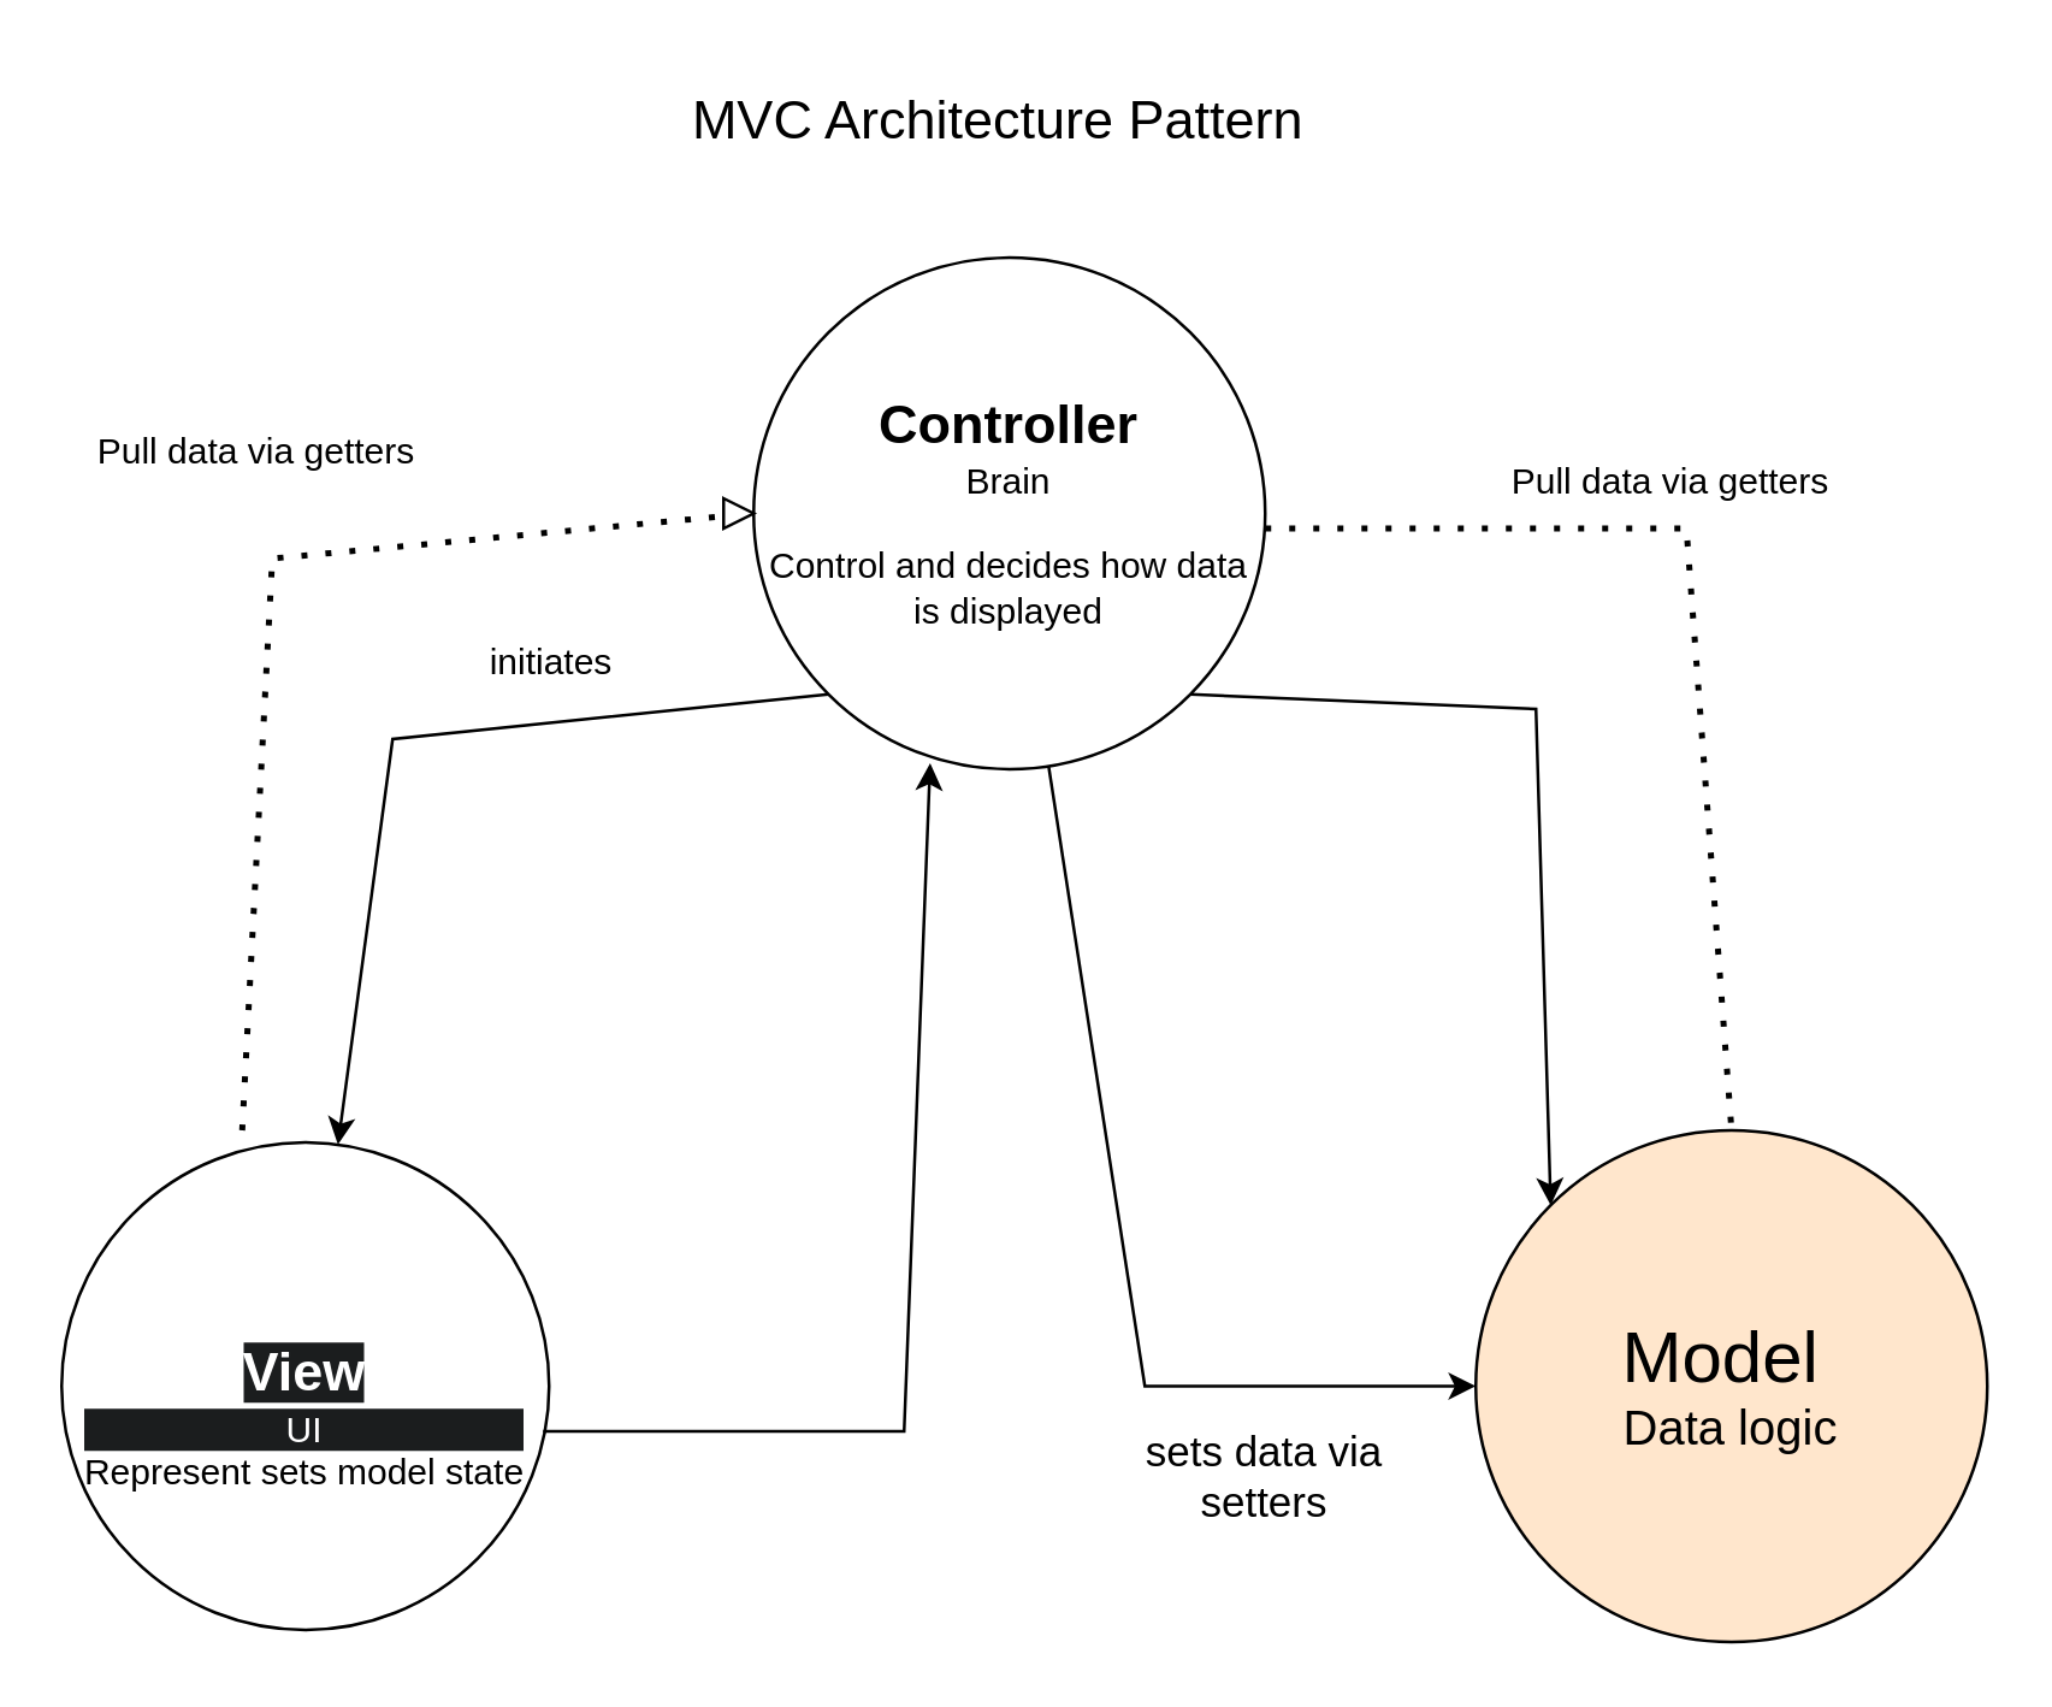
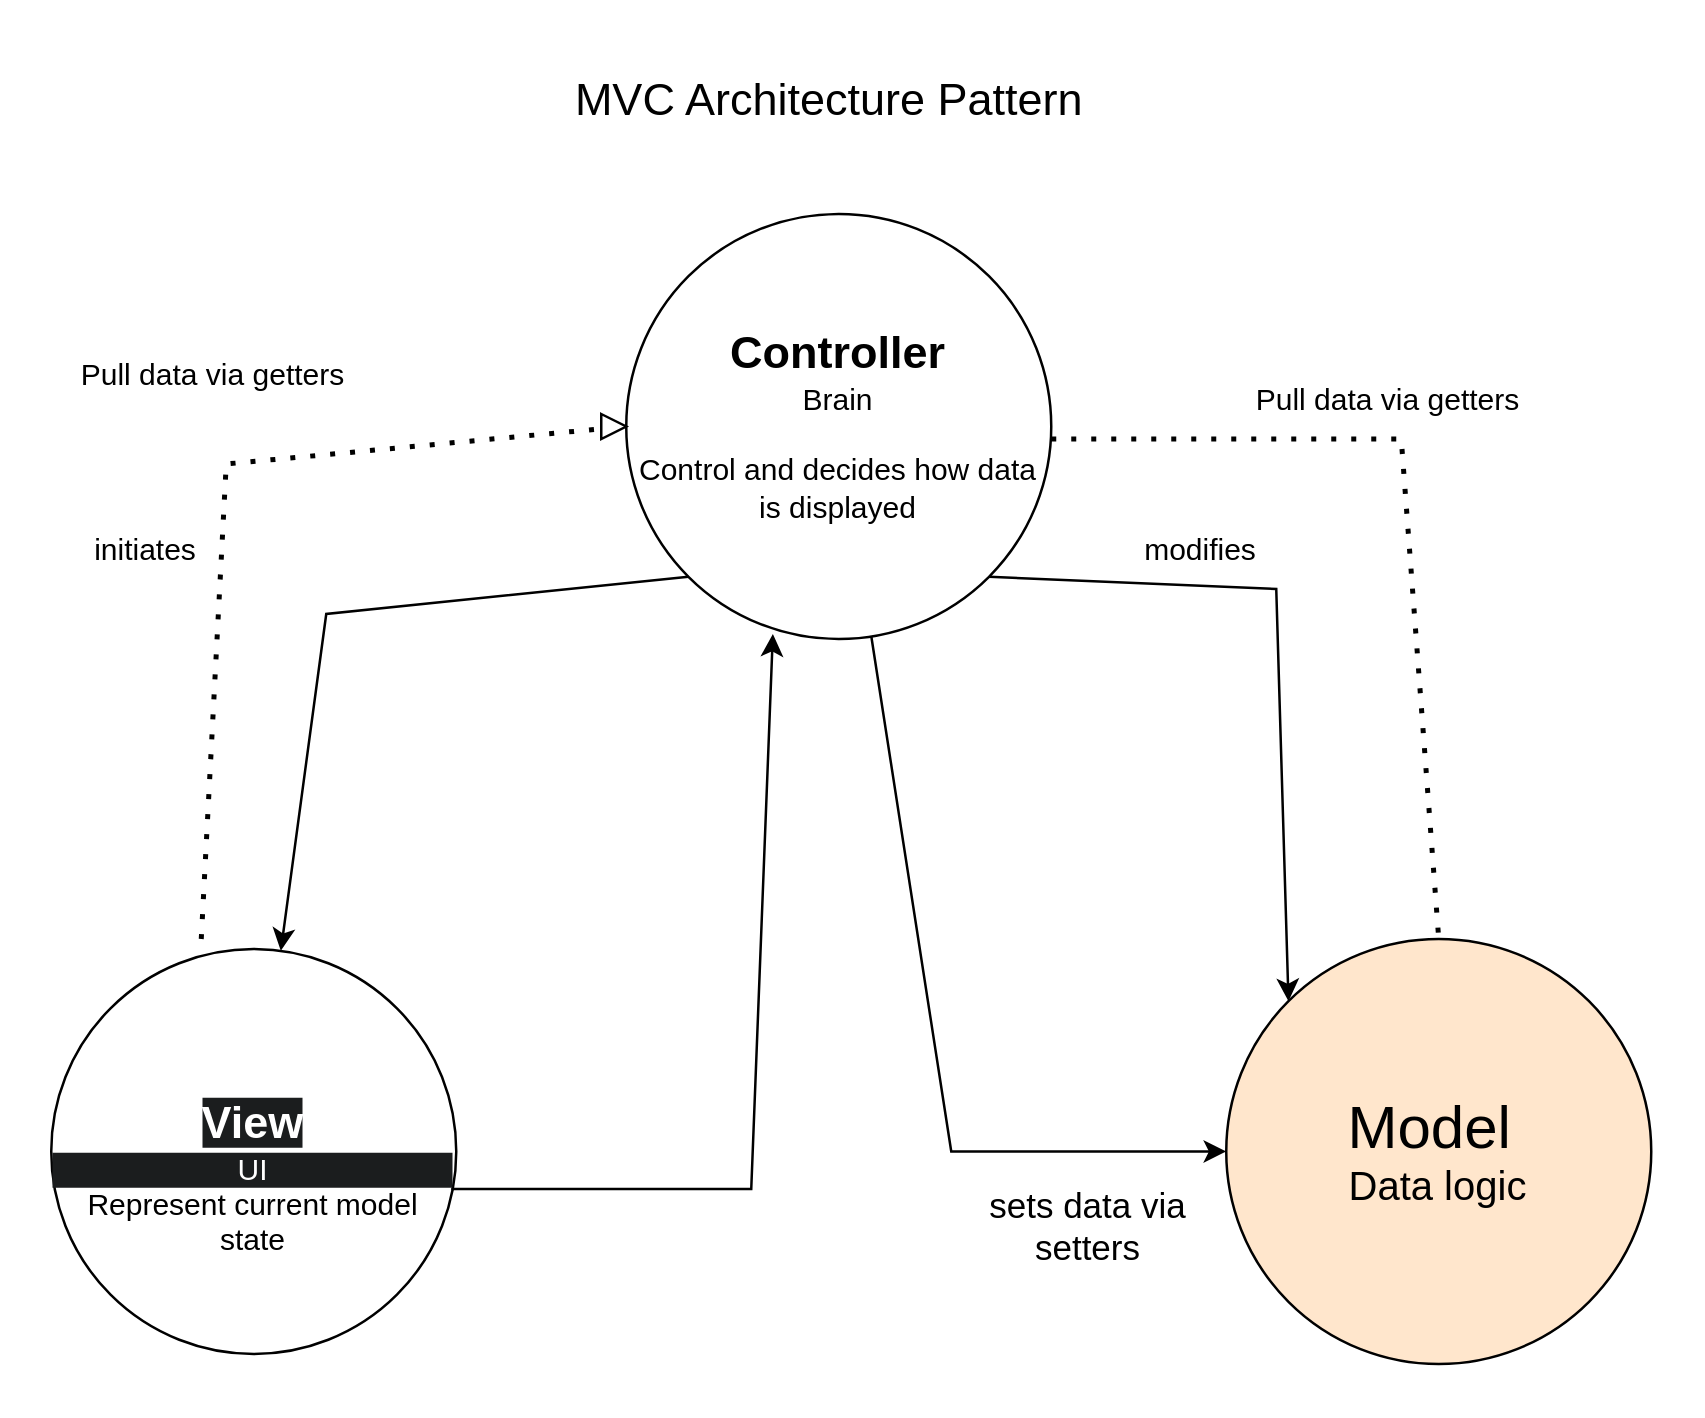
- <mxCell id="7" value="initiates" style="text;html=1;align=center;verticalAlign=middle;whiteSpace=wrap;rounded=0;" vertex="1" parent="1"><mxGeometry x="153" y="205" width="60" height="30" as="geometry" /></mxCell>
+ <mxCell id="7" value="initiates" style="text;html=1;align=center;verticalAlign=middle;whiteSpace=wrap;rounded=0;" vertex="1" parent="1"><mxGeometry x="28" y="205" width="60" height="30" as="geometry" /></mxCell>
+ <mxCell id="9" value="modifies" style="text;html=1;align=center;verticalAlign=middle;whiteSpace=wrap;rounded=0;" vertex="1" parent="1"><mxGeometry x="450" y="205" width="60" height="30" as="geometry" /></mxCell>
- <mxCell id="3" value="&lt;font style=&quot;font-size: 18px;&quot;&gt;&lt;br&gt;&lt;b style=&quot;forced-color-adjust: none; color: rgb(255, 255, 255); font-family: Helvetica; font-style: normal; font-variant-ligatures: normal; font-variant-caps: normal; letter-spacing: normal; orphans: 2; text-align: center; text-indent: 0px; text-transform: none; widows: 2; word-spacing: 0px; -webkit-text-stroke-width: 0px; white-space: normal; background-color: rgb(27, 29, 30); text-decoration-thickness: initial; text-decoration-style: initial; text-decoration-color: initial; box-shadow: none !important;&quot;&gt;&lt;font style=&quot;forced-color-adjust: none; box-shadow: none !important;&quot;&gt;View&lt;/font&gt;&lt;/b&gt;&lt;/font&gt;&lt;div style=&quot;forced-color-adjust: none; color: rgb(255, 255, 255); font-family: Helvetica; font-size: 12px; font-style: normal; font-variant-ligatures: normal; font-variant-caps: normal; font-weight: 400; letter-spacing: normal; orphans: 2; text-align: center; text-indent: 0px; text-transform: none; widows: 2; word-spacing: 0px; -webkit-text-stroke-width: 0px; white-space: normal; background-color: rgb(27, 29, 30); text-decoration-thickness: initial; text-decoration-style: initial; text-decoration-color: initial; box-shadow: none !important;&quot;&gt;UI&lt;/div&gt;&lt;div&gt;Represent sets model state&lt;/div&gt;" style="ellipse;whiteSpace=wrap;html=1;aspect=fixed;" vertex="1" parent="1"><mxGeometry x="20" y="379" width="162" height="162" as="geometry" /></mxCell>
+ <mxCell id="3" value="&lt;font style=&quot;font-size: 18px;&quot;&gt;&lt;br&gt;&lt;b style=&quot;forced-color-adjust: none; color: rgb(255, 255, 255); font-family: Helvetica; font-style: normal; font-variant-ligatures: normal; font-variant-caps: normal; letter-spacing: normal; orphans: 2; text-align: center; text-indent: 0px; text-transform: none; widows: 2; word-spacing: 0px; -webkit-text-stroke-width: 0px; white-space: normal; background-color: rgb(27, 29, 30); text-decoration-thickness: initial; text-decoration-style: initial; text-decoration-color: initial; box-shadow: none !important;&quot;&gt;&lt;font style=&quot;forced-color-adjust: none; box-shadow: none !important;&quot;&gt;View&lt;/font&gt;&lt;/b&gt;&lt;/font&gt;&lt;div style=&quot;forced-color-adjust: none; color: rgb(255, 255, 255); font-family: Helvetica; font-size: 12px; font-style: normal; font-variant-ligatures: normal; font-variant-caps: normal; font-weight: 400; letter-spacing: normal; orphans: 2; text-align: center; text-indent: 0px; text-transform: none; widows: 2; word-spacing: 0px; -webkit-text-stroke-width: 0px; white-space: normal; background-color: rgb(27, 29, 30); text-decoration-thickness: initial; text-decoration-style: initial; text-decoration-color: initial; box-shadow: none !important;&quot;&gt;UI&lt;/div&gt;&lt;div&gt;Represent current model state&lt;/div&gt;" style="ellipse;whiteSpace=wrap;html=1;aspect=fixed;" vertex="1" parent="1"><mxGeometry x="20" y="379" width="162" height="162" as="geometry" /></mxCell>
- <mxCell id="17" value="&lt;font style=&quot;font-size: 14px;&quot;&gt;sets data via setters&lt;/font&gt;" style="text;html=1;align=center;verticalAlign=middle;whiteSpace=wrap;rounded=0;" vertex="1" parent="1"><mxGeometry x="365" y="465" width="110" height="50" as="geometry" /></mxCell>
+ <mxCell id="17" value="&lt;font style=&quot;font-size: 14px;&quot;&gt;sets data via setters&lt;/font&gt;" style="text;html=1;align=center;verticalAlign=middle;whiteSpace=wrap;rounded=0;" vertex="1" parent="1"><mxGeometry x="380" y="465" width="110" height="50" as="geometry" /></mxCell>
